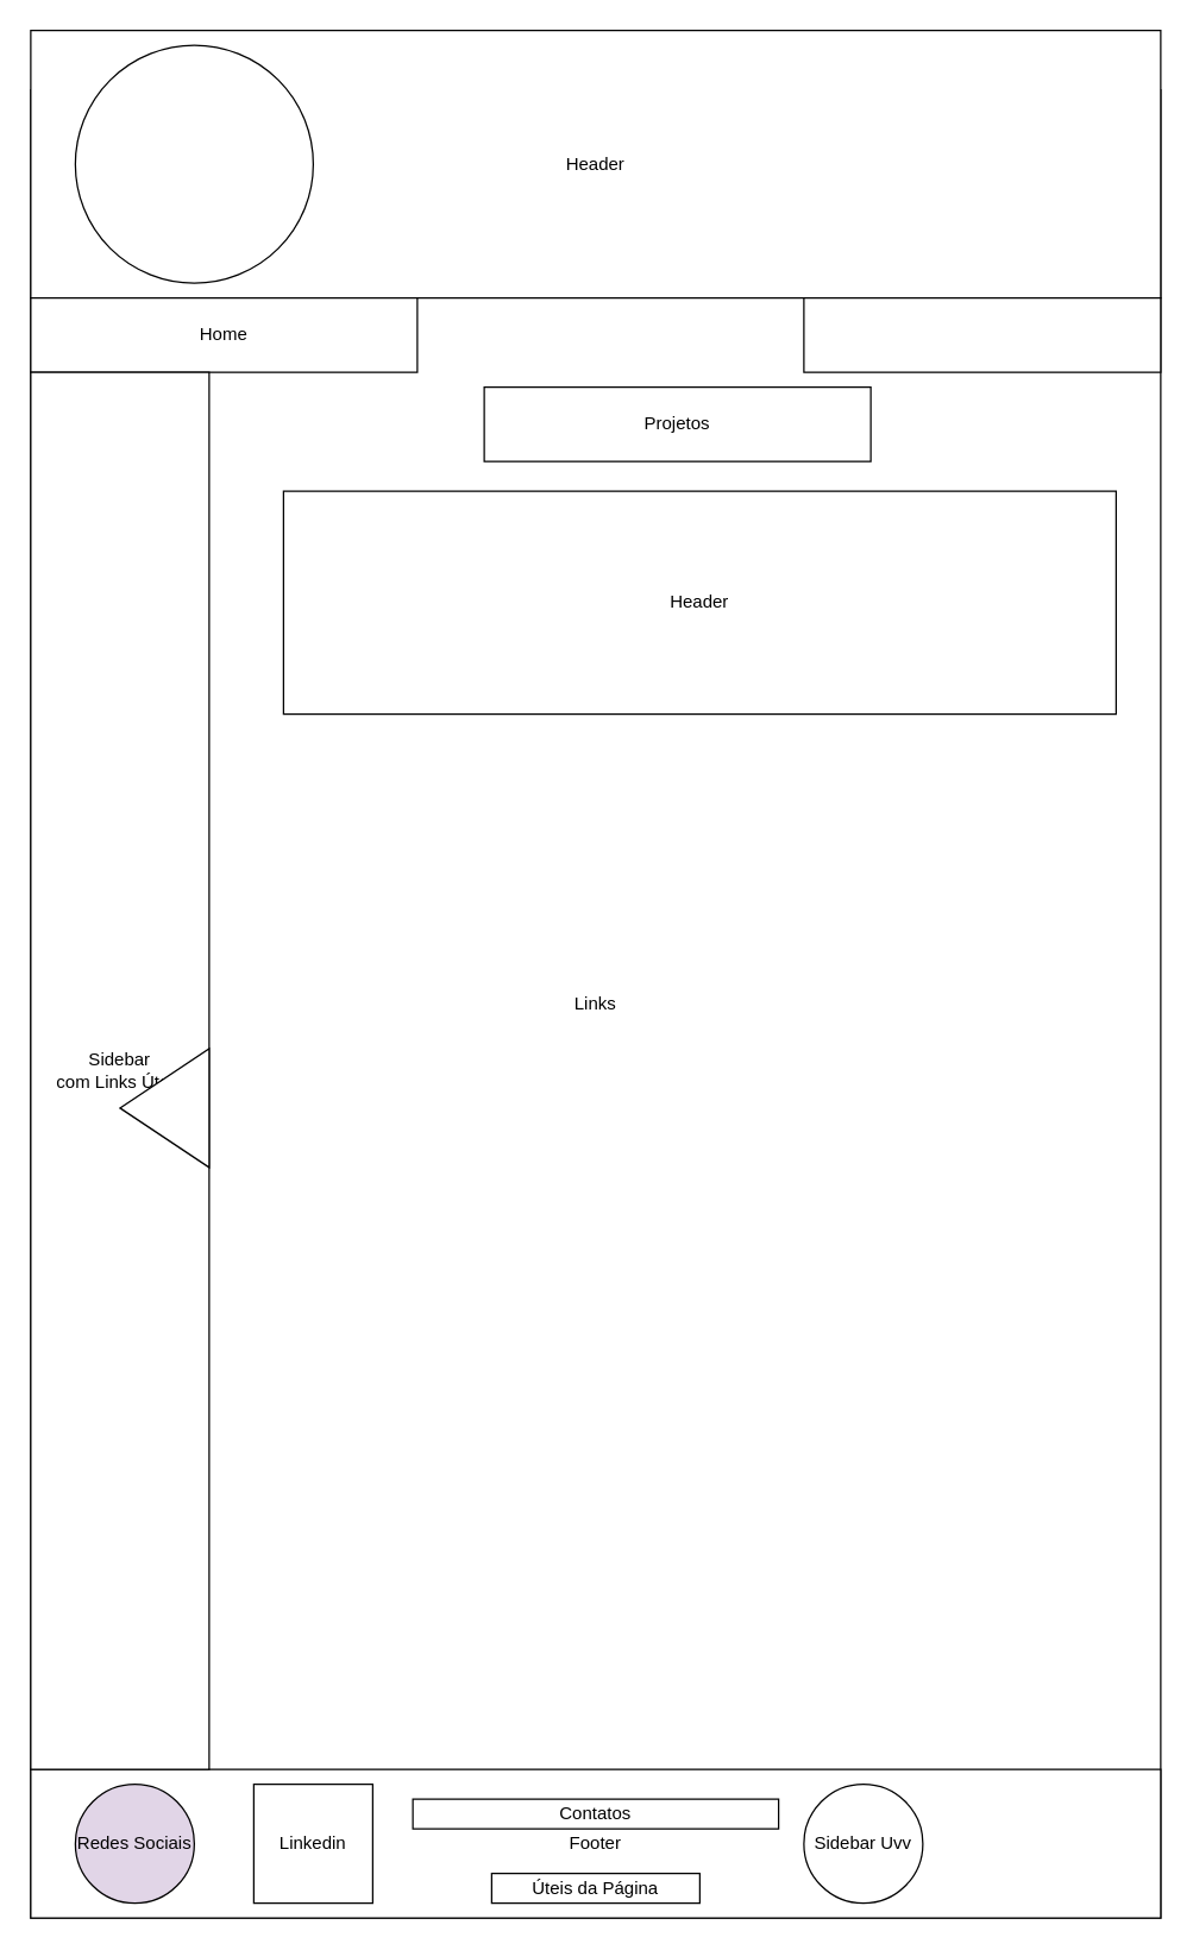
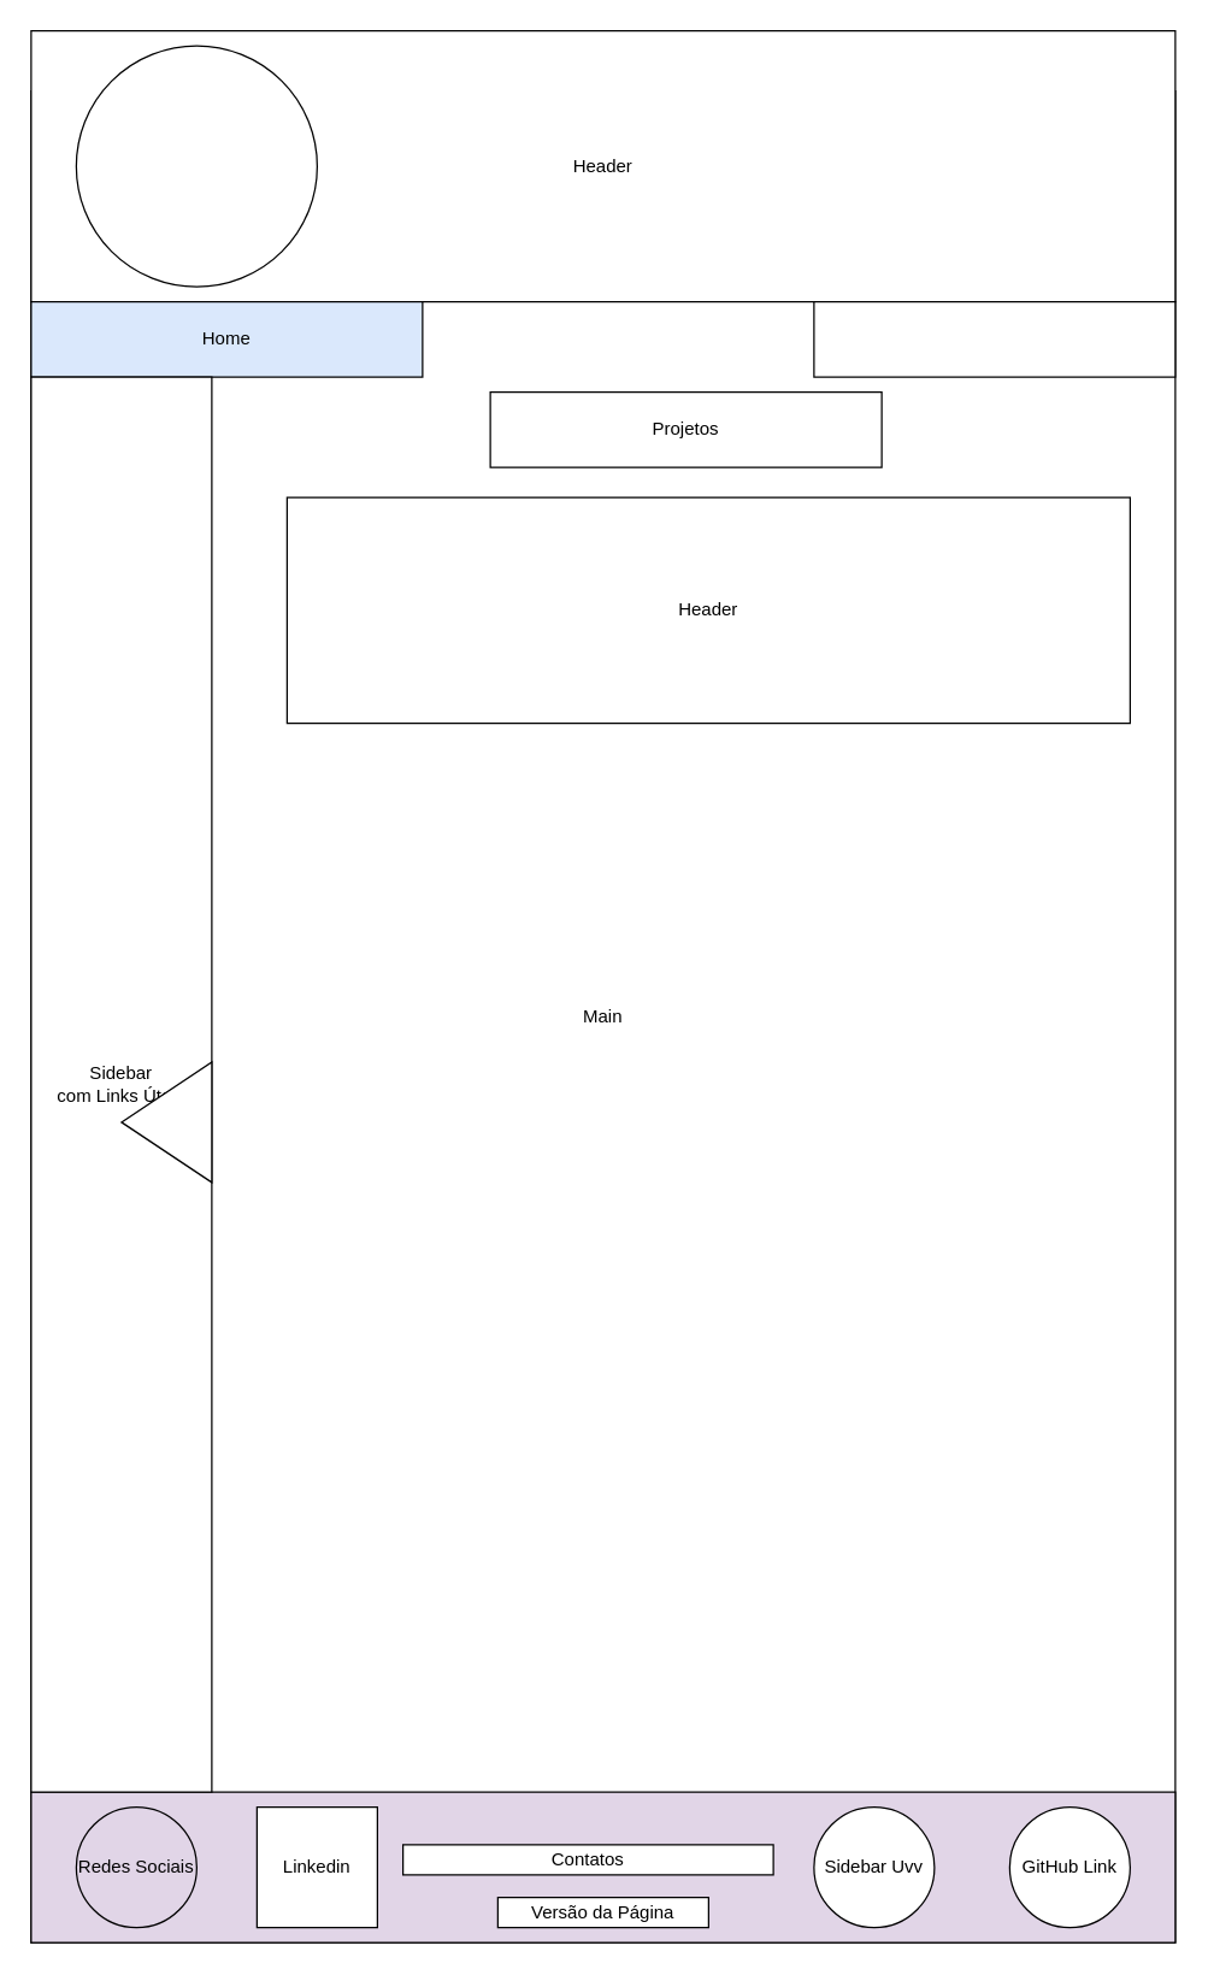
- <mxCell id="4" value="Home" style="rounded=0;whiteSpace=wrap;html=1;" vertex="1" parent="1"><mxGeometry x="20" y="200" width="260" height="50" as="geometry" /></mxCell>
+ <mxCell id="4" value="Home" style="rounded=0;whiteSpace=wrap;html=1;fillColor=#dae8fc;" vertex="1" parent="1"><mxGeometry x="20" y="200" width="260" height="50" as="geometry" /></mxCell>
- <mxCell id="2" value="Links" style="rounded=0;whiteSpace=wrap;html=1;" vertex="1" parent="1"><mxGeometry x="20" y="60" width="760" height="1230" as="geometry" /></mxCell>
+ <mxCell id="2" value="Main" style="rounded=0;whiteSpace=wrap;html=1;" vertex="1" parent="1"><mxGeometry x="20" y="60" width="760" height="1230" as="geometry" /></mxCell>
- <mxCell id="15" value="Contatos" style="rounded=0;whiteSpace=wrap;html=1;" vertex="1" parent="1"><mxGeometry x="277" y="1210" width="246" height="20" as="geometry" /></mxCell>
+ <mxCell id="15" value="Contatos" style="rounded=0;whiteSpace=wrap;html=1;" vertex="1" parent="1"><mxGeometry x="267" y="1225" width="246" height="20" as="geometry" /></mxCell>
- <mxCell id="7" value="Footer" style="rounded=0;whiteSpace=wrap;html=1;" vertex="1" parent="1"><mxGeometry x="20" y="1190" width="760" height="100" as="geometry" /></mxCell>
+ <mxCell id="7" value="Footer" style="rounded=0;whiteSpace=wrap;html=1;fillColor=#e1d5e7;" vertex="1" parent="1"><mxGeometry x="20" y="1190" width="760" height="100" as="geometry" /></mxCell>
+ <mxCell id="13" value="GitHub Link" style="ellipse;whiteSpace=wrap;html=1;aspect=fixed;" vertex="1" parent="1"><mxGeometry x="670" y="1200" width="80" height="80" as="geometry" /></mxCell>
- <mxCell id="16" value="Úteis da Página" style="rounded=0;whiteSpace=wrap;html=1;" vertex="1" parent="1"><mxGeometry x="330" y="1260" width="140" height="20" as="geometry" /></mxCell>
+ <mxCell id="16" value="Versão da Página" style="rounded=0;whiteSpace=wrap;html=1;" vertex="1" parent="1"><mxGeometry x="330" y="1260" width="140" height="20" as="geometry" /></mxCell>
